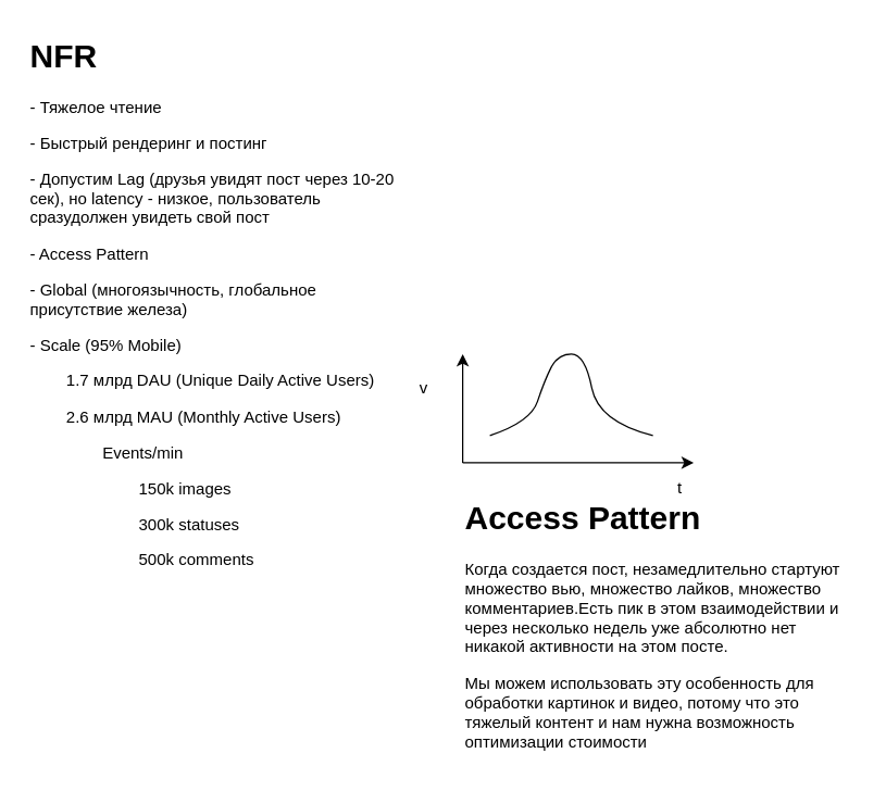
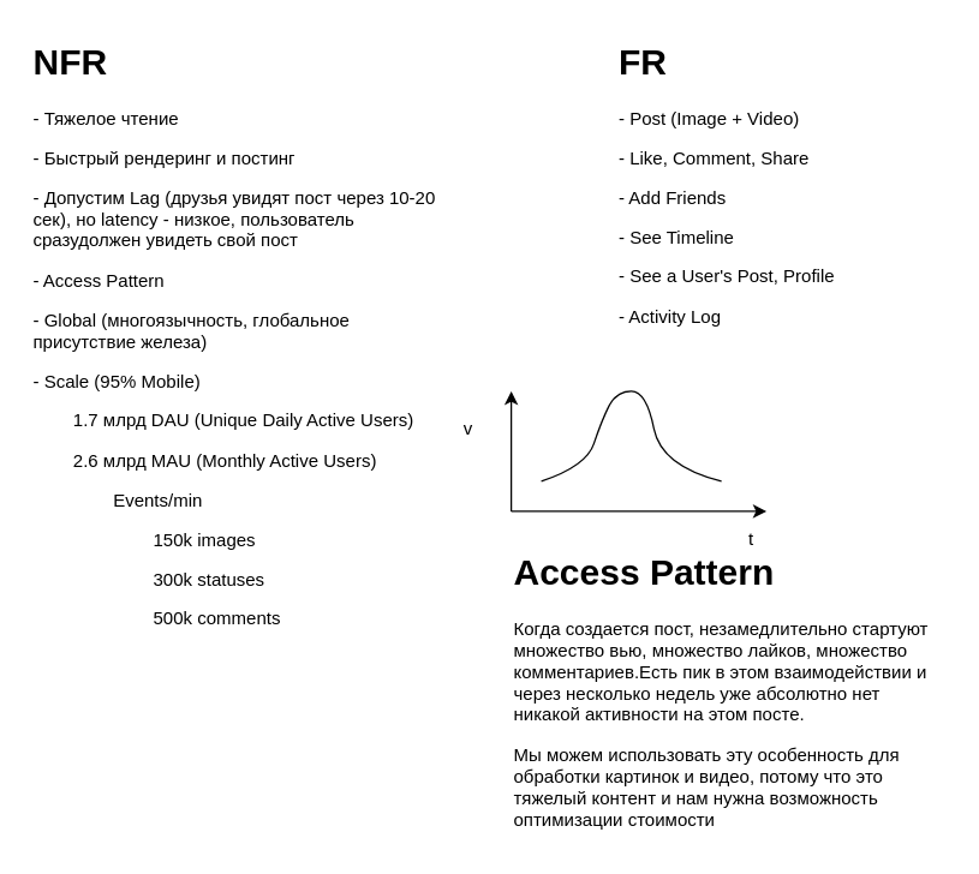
+ <mxCell id="2" value="&lt;h1 style=&quot;margin-top: 0px;&quot;&gt;FR&lt;/h1&gt;&lt;p&gt;- Post (Image + Video)&lt;/p&gt;&lt;p&gt;- Like, Comment, Share&lt;/p&gt;&lt;p&gt;- Add Friends&lt;/p&gt;&lt;p&gt;- See Timeline&lt;/p&gt;&lt;p&gt;- See a User's Post, Profile&lt;/p&gt;&lt;p&gt;- Activity Log&lt;/p&gt;" style="text;html=1;whiteSpace=wrap;overflow=hidden;rounded=0;" vertex="1" parent="1"><mxGeometry x="410" y="20" width="180" height="210" as="geometry" /></mxCell>
